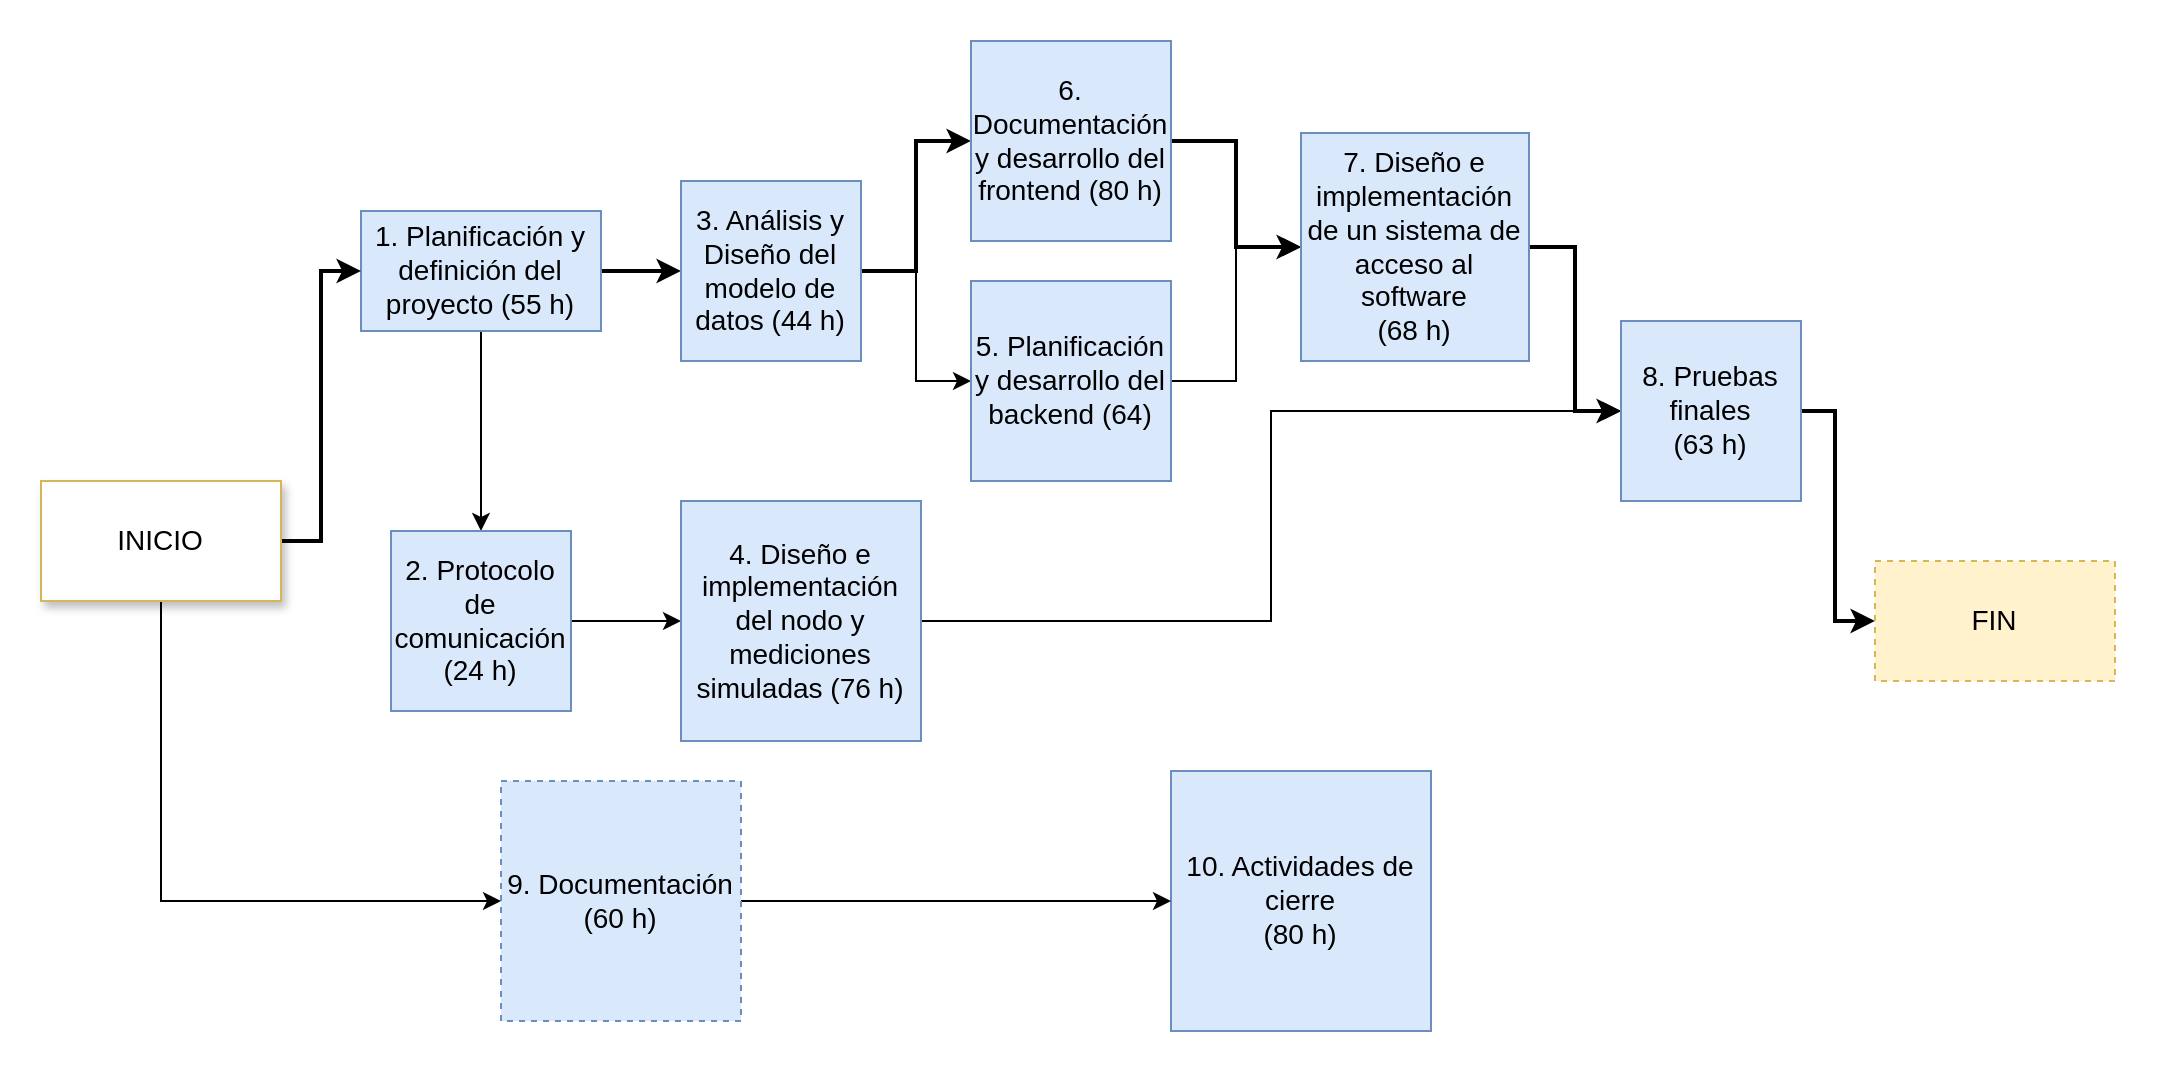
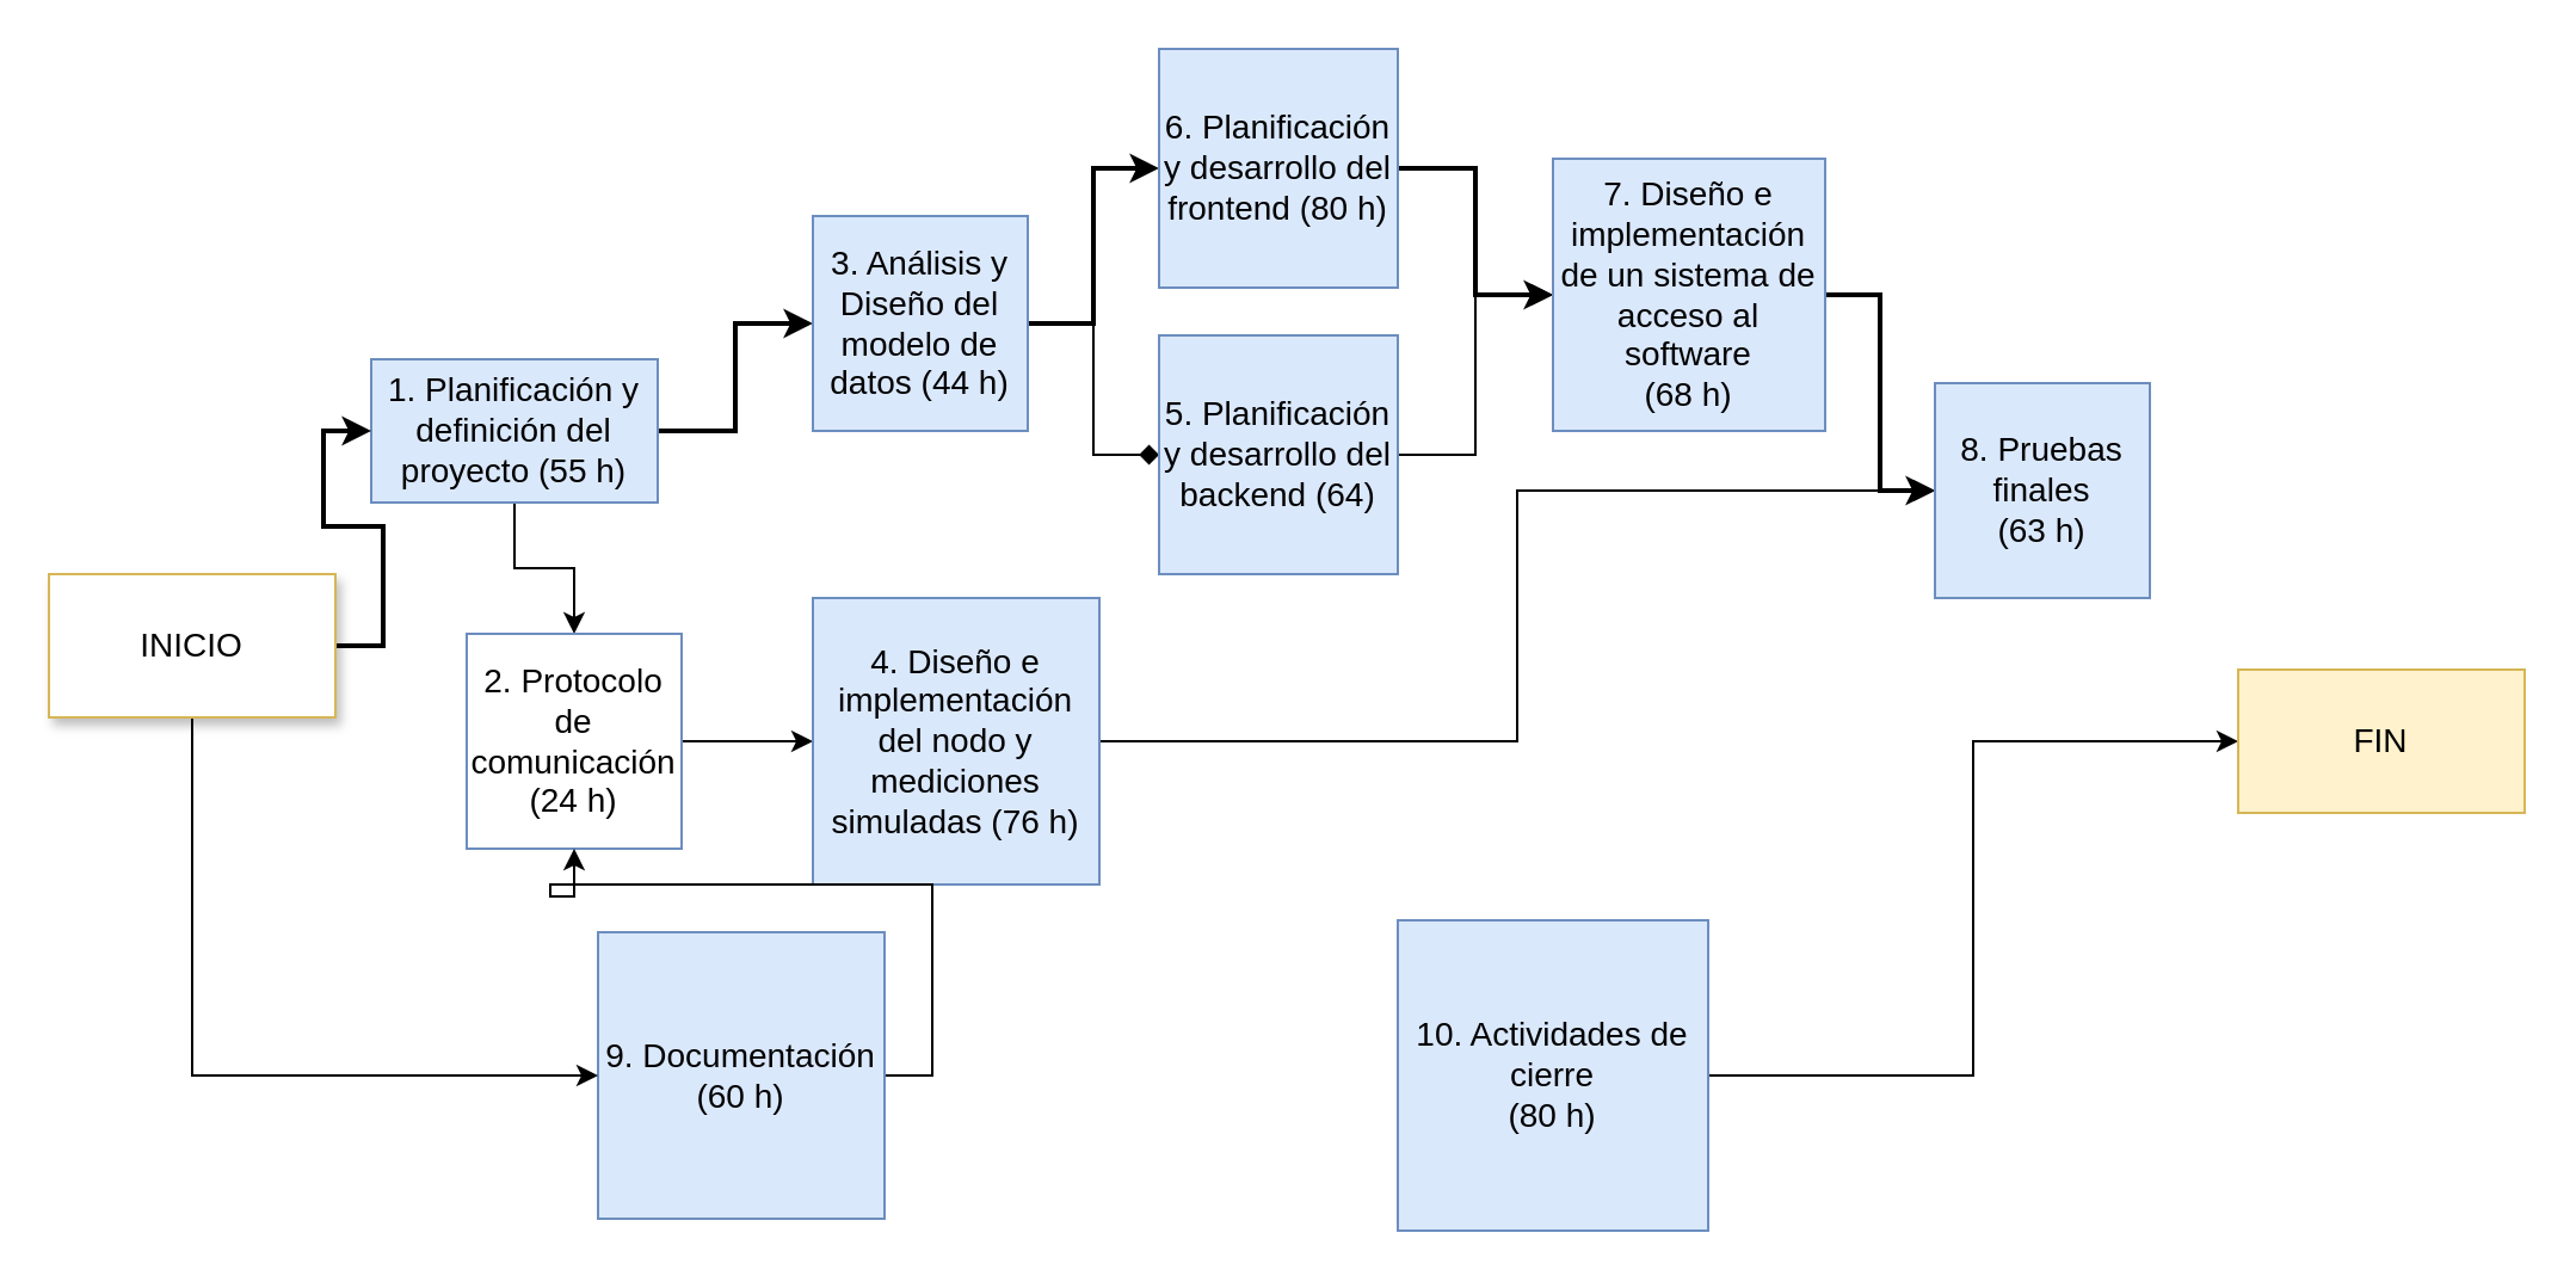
- <mxCell id="15" value="&lt;font style=&quot;font-size: 14px;&quot;&gt;6. Documentación y desarrollo del frontend (80 h)&lt;/font&gt;" style="whiteSpace=wrap;html=1;aspect=fixed;fillColor=#dae8fc;strokeColor=#6c8ebf;" vertex="1" parent="1"><mxGeometry x="485" y="20" width="100" height="100" as="geometry" /></mxCell>
+ <mxCell id="15" value="&lt;font style=&quot;font-size: 14px;&quot;&gt;6. Planificación y desarrollo del frontend (80 h)&lt;/font&gt;" style="whiteSpace=wrap;html=1;aspect=fixed;fillColor=#dae8fc;strokeColor=#6c8ebf;" vertex="1" parent="1"><mxGeometry x="485" y="20" width="100" height="100" as="geometry" /></mxCell>
- <mxCell id="4" value="&lt;font style=&quot;font-size: 14px;&quot;&gt;1. Planificación y definición del proyecto (55 h)&lt;/font&gt;" style="rounded=0;whiteSpace=wrap;html=1;fillColor=#dae8fc;strokeColor=#6c8ebf;" vertex="1" parent="1"><mxGeometry x="180" y="105" width="120" height="60" as="geometry" /></mxCell>
+ <mxCell id="4" value="&lt;font style=&quot;font-size: 14px;&quot;&gt;1. Planificación y definición del proyecto (55 h)&lt;/font&gt;" style="rounded=0;whiteSpace=wrap;html=1;fillColor=#dae8fc;strokeColor=#6c8ebf;" vertex="1" parent="1"><mxGeometry x="155" y="150" width="120" height="60" as="geometry" /></mxCell>
- <mxCell id="8" style="edgeStyle=orthogonalEdgeStyle;rounded=0;orthogonalLoop=1;jettySize=auto;html=1;exitX=1;exitY=0.5;exitDx=0;exitDy=0;entryX=0;entryY=0.5;entryDx=0;entryDy=0;" edge="1" parent="1" source="9" target="13"><mxGeometry relative="1" as="geometry" /></mxCell>
+ <mxCell id="8" style="edgeStyle=orthogonalEdgeStyle;rounded=0;orthogonalLoop=1;jettySize=auto;html=1;exitX=1;exitY=0.5;exitDx=0;exitDy=0;entryX=0;entryY=0.5;entryDx=0;entryDy=0;endArrow=diamond;" edge="1" parent="1" source="9" target="13"><mxGeometry relative="1" as="geometry" /></mxCell>
- <mxCell id="18" style="edgeStyle=orthogonalEdgeStyle;rounded=0;orthogonalLoop=1;jettySize=auto;html=1;exitX=1;exitY=0.5;exitDx=0;exitDy=0;entryX=0;entryY=0.5;entryDx=0;entryDy=0;strokeWidth=2;" edge="1" parent="1" source="19" target="27"><mxGeometry relative="1" as="geometry"><Array as="points"><mxPoint x="917" y="205" /><mxPoint x="917" y="310" /></Array></mxGeometry></mxCell>
- <mxCell id="6" value="&lt;font style=&quot;font-size: 14px;&quot;&gt;2. Protocolo de comunicación (24 h)&lt;/font&gt;" style="whiteSpace=wrap;html=1;aspect=fixed;fillColor=#dae8fc;strokeColor=#6c8ebf;" vertex="1" parent="1"><mxGeometry x="195" y="265" width="90" height="90" as="geometry" /></mxCell>
+ <mxCell id="6" value="&lt;font style=&quot;font-size: 14px;&quot;&gt;2. Protocolo de comunicación (24 h)&lt;/font&gt;" style="whiteSpace=wrap;html=1;aspect=fixed;fillColor=#ffffff;strokeColor=#6c8ebf;" vertex="1" parent="1"><mxGeometry x="195" y="265" width="90" height="90" as="geometry" /></mxCell>
- <mxCell id="27" value="&lt;font style=&quot;font-size: 14px;&quot;&gt;FIN&lt;/font&gt;" style="rounded=0;whiteSpace=wrap;html=1;shadow=0;fillColor=#fff2cc;strokeColor=#d6b656;dashed=1;" vertex="1" parent="1"><mxGeometry x="937" y="280" width="120" height="60" as="geometry" /></mxCell>
+ <mxCell id="27" value="&lt;font style=&quot;font-size: 14px;&quot;&gt;FIN&lt;/font&gt;" style="rounded=0;whiteSpace=wrap;html=1;shadow=0;fillColor=#fff2cc;strokeColor=#d6b656;" vertex="1" parent="1"><mxGeometry x="937" y="280" width="120" height="60" as="geometry" /></mxCell>
+ <mxCell id="20" style="edgeStyle=orthogonalEdgeStyle;rounded=0;orthogonalLoop=1;jettySize=auto;html=1;exitX=1;exitY=0.5;exitDx=0;exitDy=0;entryX=0;entryY=0.5;entryDx=0;entryDy=0;" edge="1" parent="1" source="21" target="27"><mxGeometry relative="1" as="geometry" /></mxCell>
- <mxCell id="23" value="&lt;font style=&quot;font-size: 14px;&quot;&gt;9. Documentación (60 h)&lt;/font&gt;" style="whiteSpace=wrap;html=1;aspect=fixed;fillColor=#dae8fc;strokeColor=#6c8ebf;dashed=1;" vertex="1" parent="1"><mxGeometry x="250" y="390" width="120" height="120" as="geometry" /></mxCell>
+ <mxCell id="23" value="&lt;font style=&quot;font-size: 14px;&quot;&gt;9. Documentación (60 h)&lt;/font&gt;" style="whiteSpace=wrap;html=1;aspect=fixed;fillColor=#dae8fc;strokeColor=#6c8ebf;" vertex="1" parent="1"><mxGeometry x="250" y="390" width="120" height="120" as="geometry" /></mxCell>
- <mxCell id="22" style="edgeStyle=orthogonalEdgeStyle;rounded=0;orthogonalLoop=1;jettySize=auto;html=1;exitX=1;exitY=0.5;exitDx=0;exitDy=0;entryX=0;entryY=0.5;entryDx=0;entryDy=0;" edge="1" parent="1" source="23" target="21"><mxGeometry relative="1" as="geometry" /></mxCell>
+ <mxCell id="22" style="edgeStyle=orthogonalEdgeStyle;rounded=0;orthogonalLoop=1;jettySize=auto;html=1;exitX=1;exitY=0.5;exitDx=0;exitDy=0;" edge="1" parent="1" source="23" target="6"><mxGeometry relative="1" as="geometry" /></mxCell>
